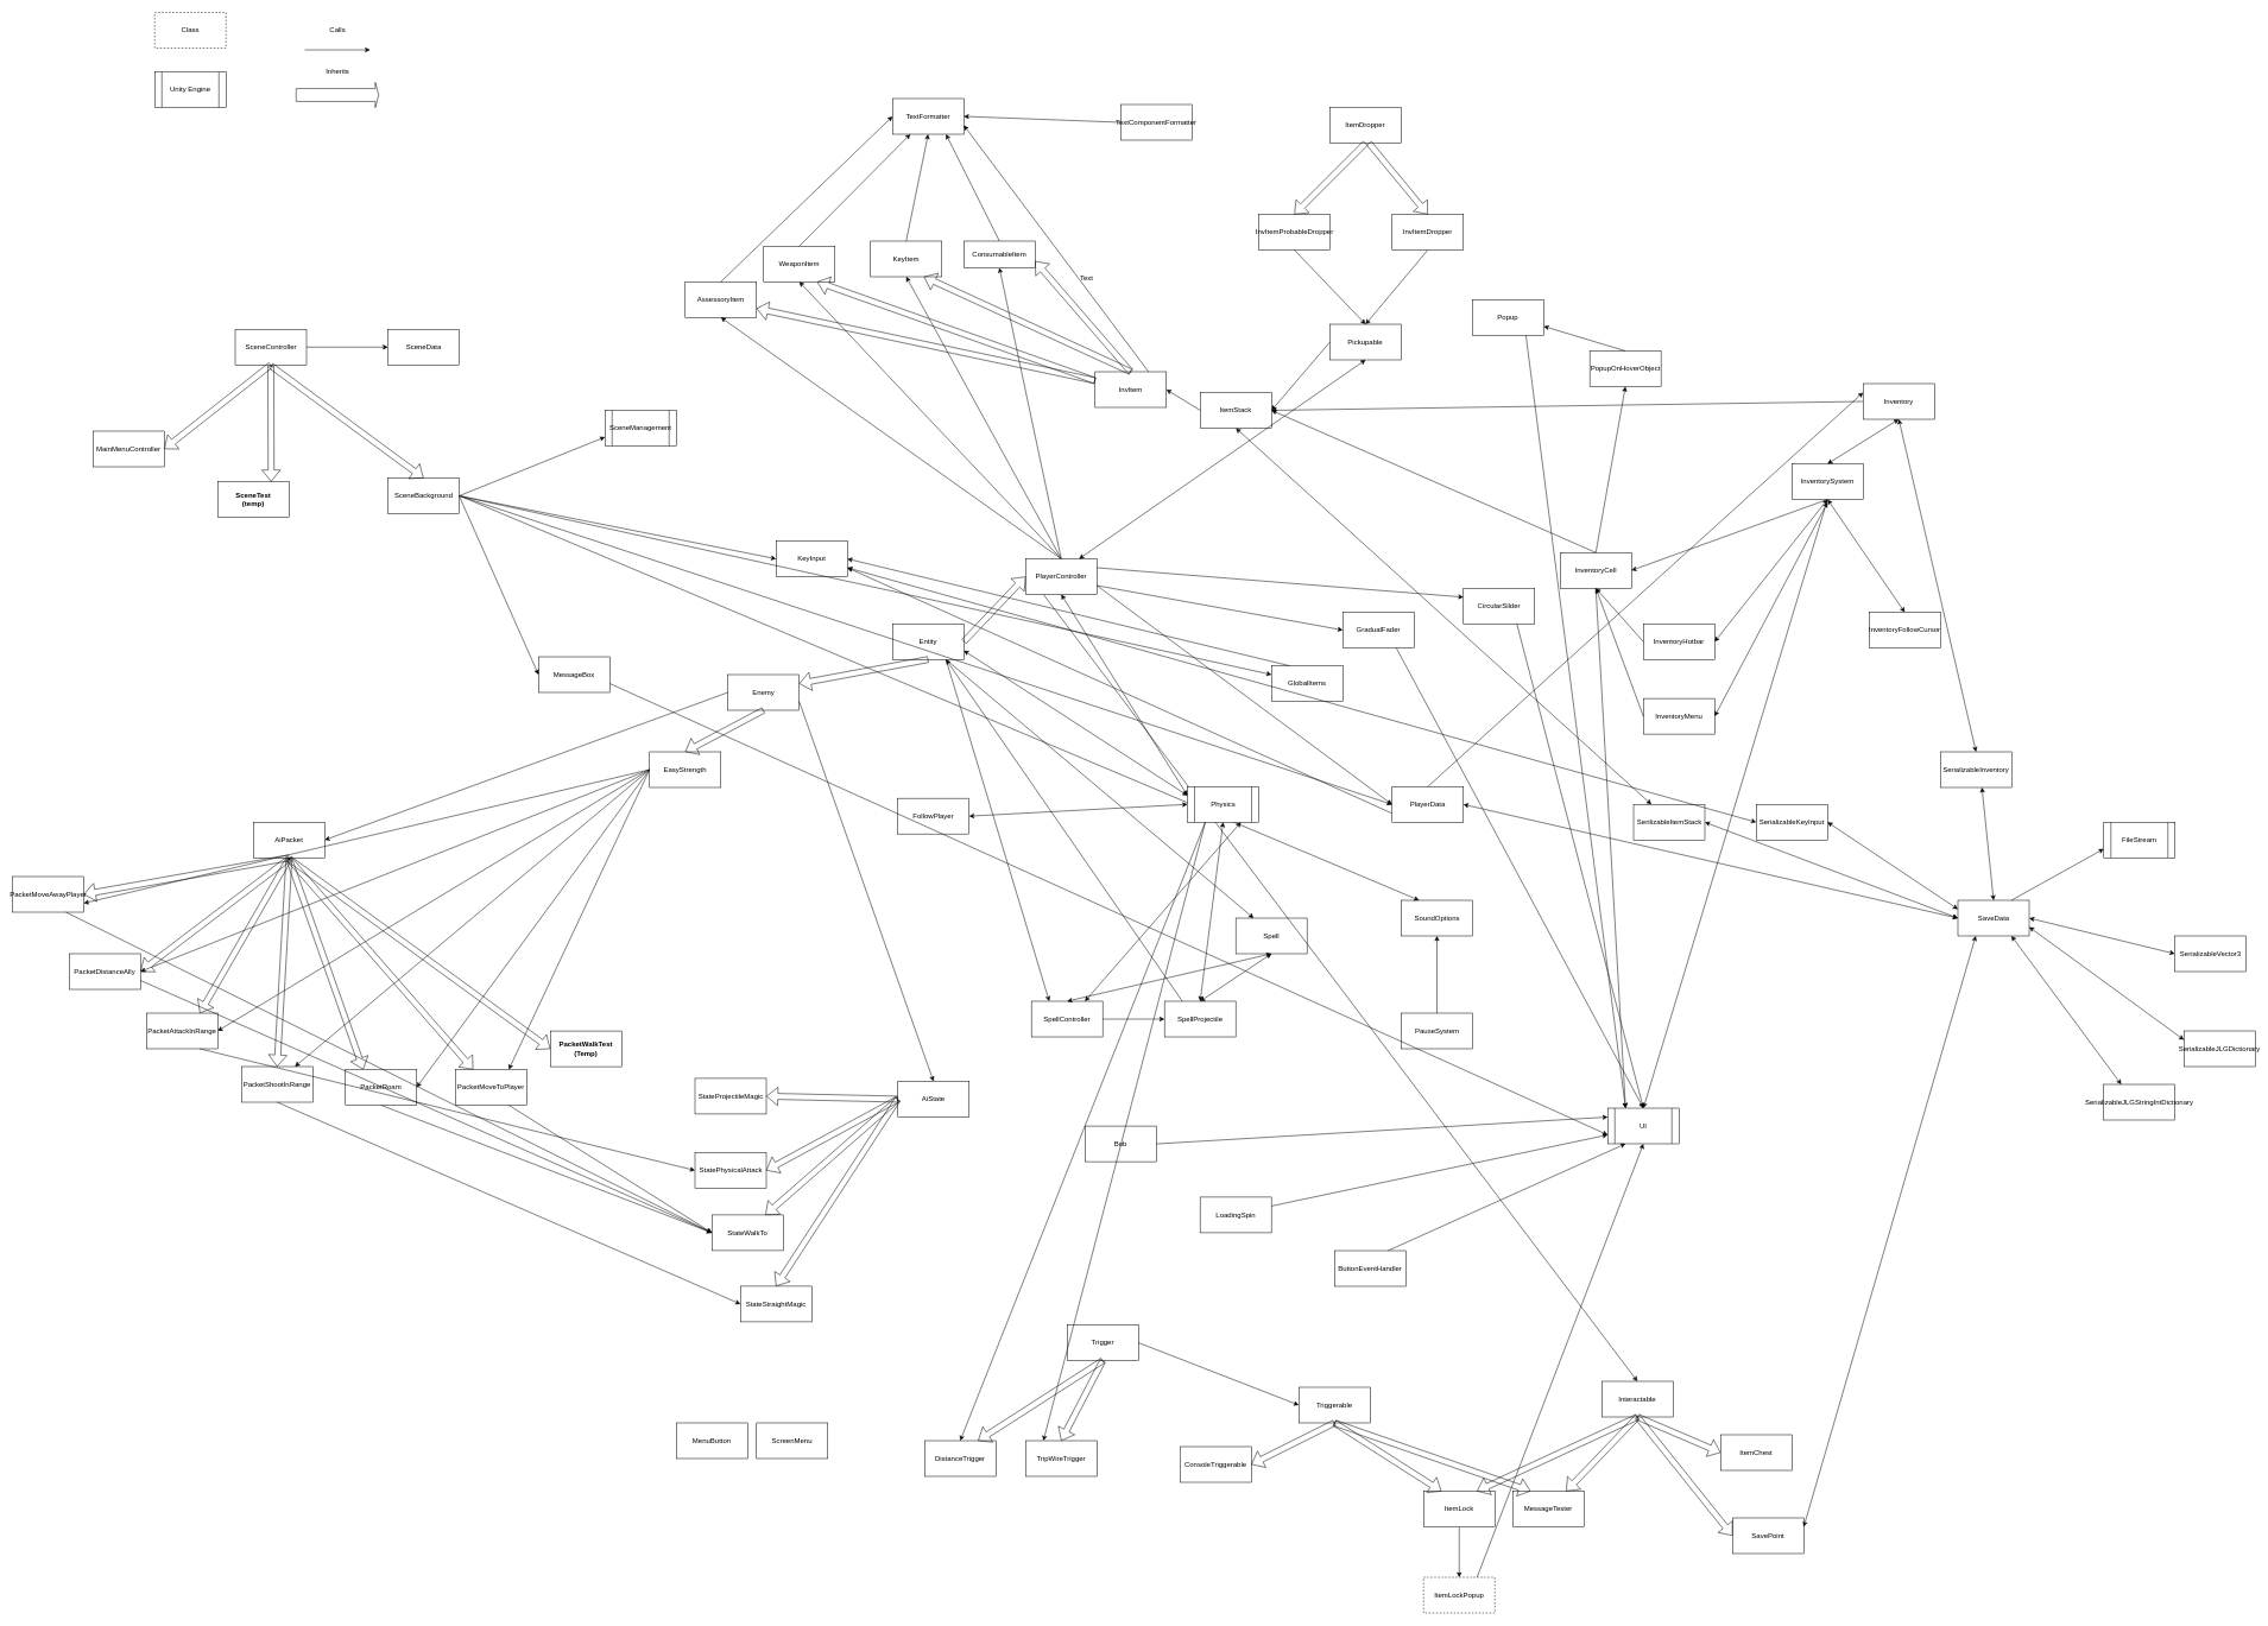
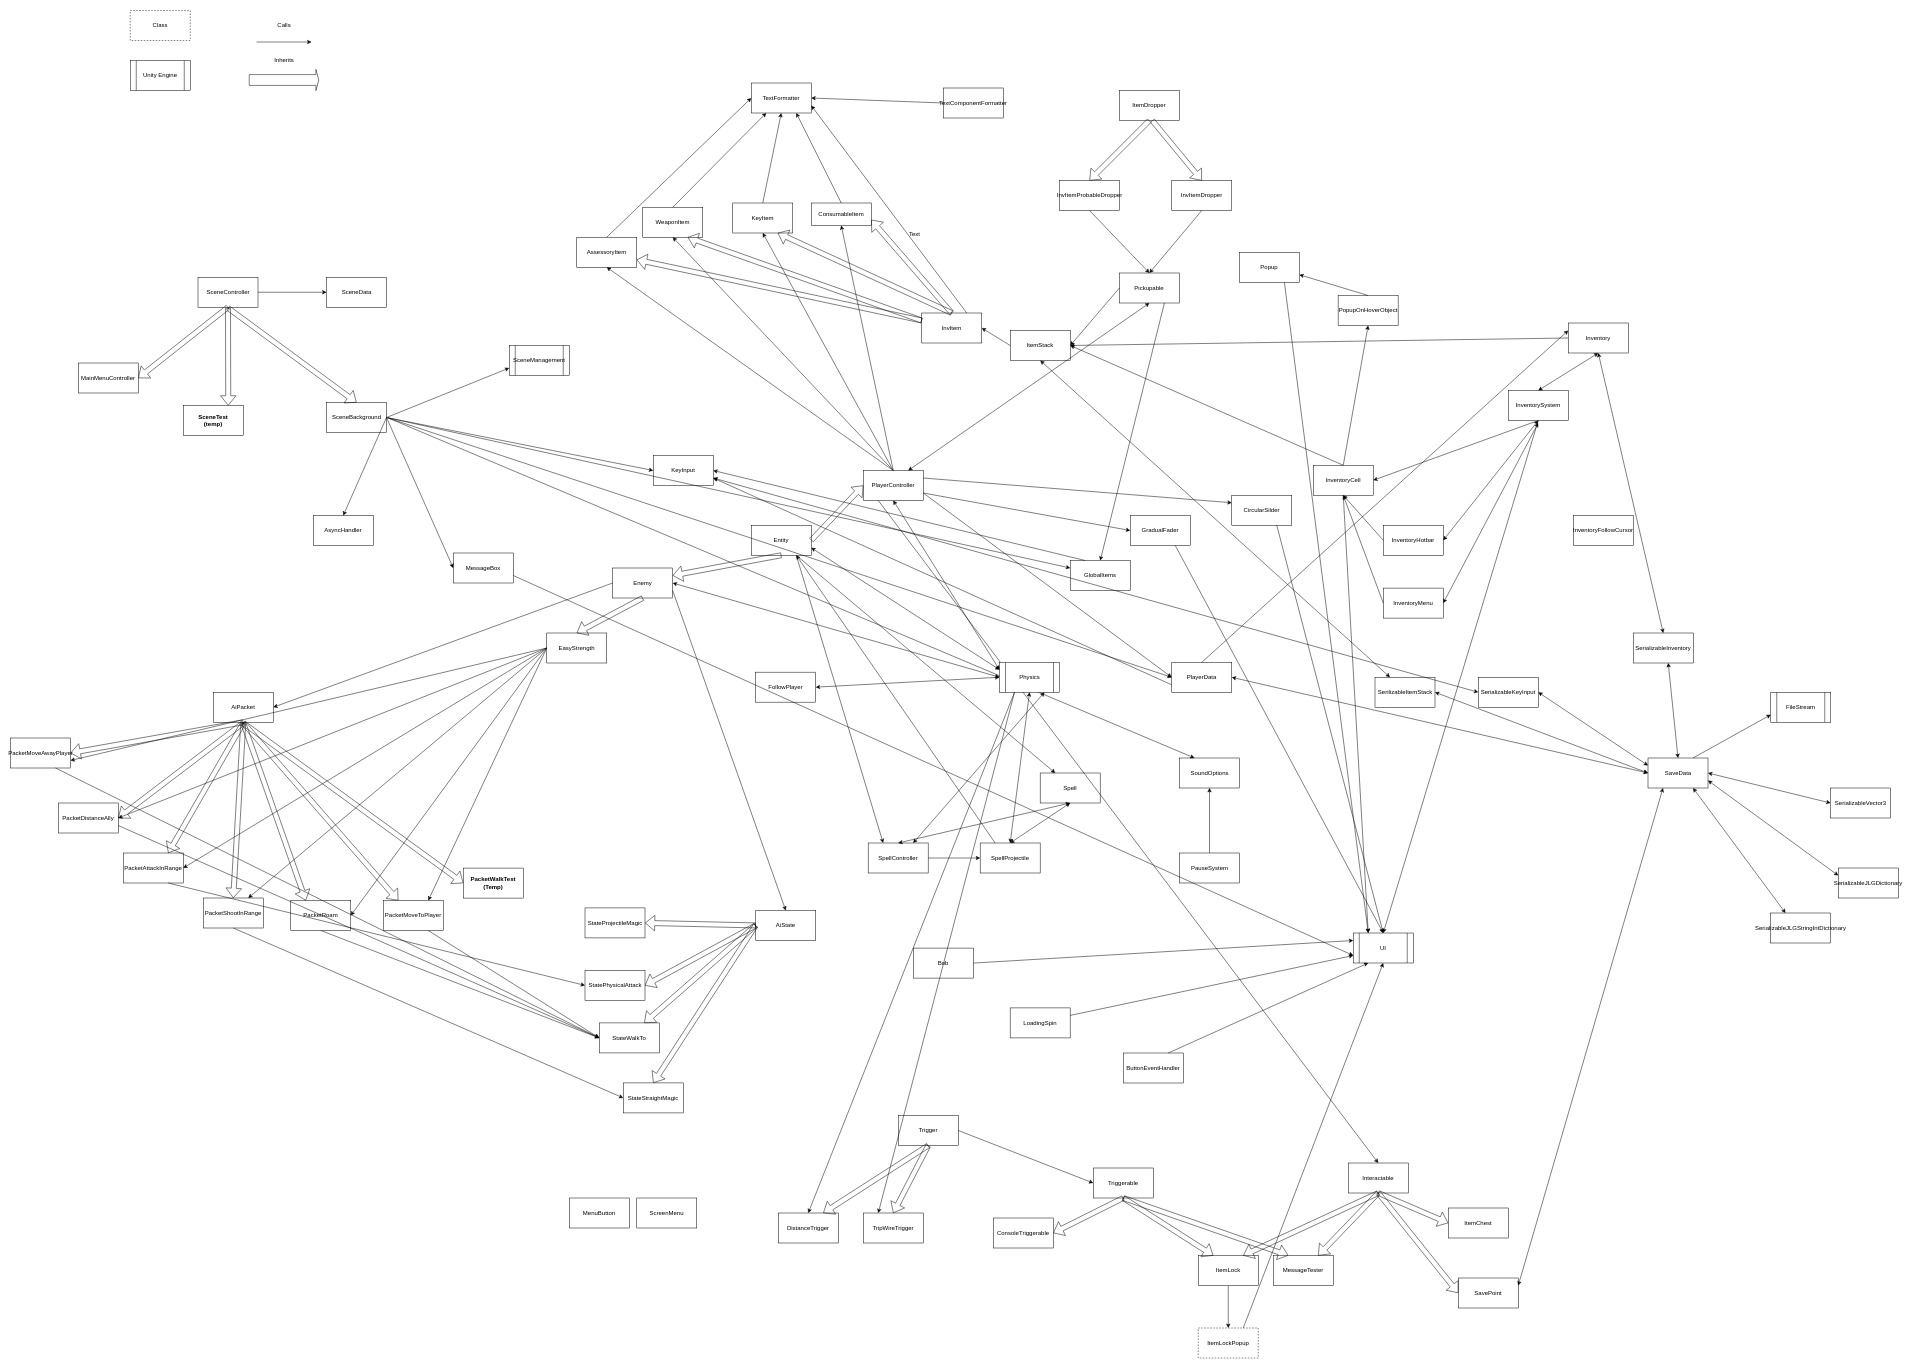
+ <mxCell id="155" value="" style="endArrow=classic;html=1;exitX=1;exitY=0.5;exitDx=0;exitDy=0;entryX=0.5;entryY=0;entryDx=0;entryDy=0;" parent="1" source="12" target="3" edge="1"><mxGeometry width="50" height="50" relative="1" as="geometry"><mxPoint x="1266" y="1025" as="sourcePoint" /><mxPoint x="1316" y="975" as="targetPoint" /></mxGeometry></mxCell>
- <mxCell id="150" value="" style="endArrow=classic;startArrow=classic;html=1;entryX=0.5;entryY=1;entryDx=0;entryDy=0;exitX=0.5;exitY=0;exitDx=0;exitDy=0;" parent="1" source="73" target="76" edge="1"><mxGeometry width="50" height="50" relative="1" as="geometry"><mxPoint x="3086" y="1045" as="sourcePoint" /><mxPoint x="3136" y="995" as="targetPoint" /></mxGeometry></mxCell>
+ <mxCell id="3" value="AsyncHandler&lt;br&gt;" style="rounded=0;whiteSpace=wrap;html=1;" parent="1" vertex="1"><mxGeometry x="626" y="1030" width="120" height="60" as="geometry" /></mxCell>
+ <mxCell id="157" value="" style="endArrow=classic;html=1;exitX=0.75;exitY=1;exitDx=0;exitDy=0;entryX=0.5;entryY=0;entryDx=0;entryDy=0;" parent="1" source="87" target="10" edge="1"><mxGeometry width="50" height="50" relative="1" as="geometry"><mxPoint x="2446" y="1035" as="sourcePoint" /><mxPoint x="2496" y="985" as="targetPoint" /></mxGeometry></mxCell>
+ <mxCell id="195" value="" style="endArrow=classic;startArrow=classic;html=1;exitX=1;exitY=0.5;exitDx=0;exitDy=0;entryX=0;entryY=0.5;entryDx=0;entryDy=0;" parent="1" source="36" target="192" edge="1"><mxGeometry width="50" height="50" relative="1" as="geometry"><mxPoint x="1536" y="1325" as="sourcePoint" /><mxPoint x="1586" y="1275" as="targetPoint" /></mxGeometry></mxCell>
